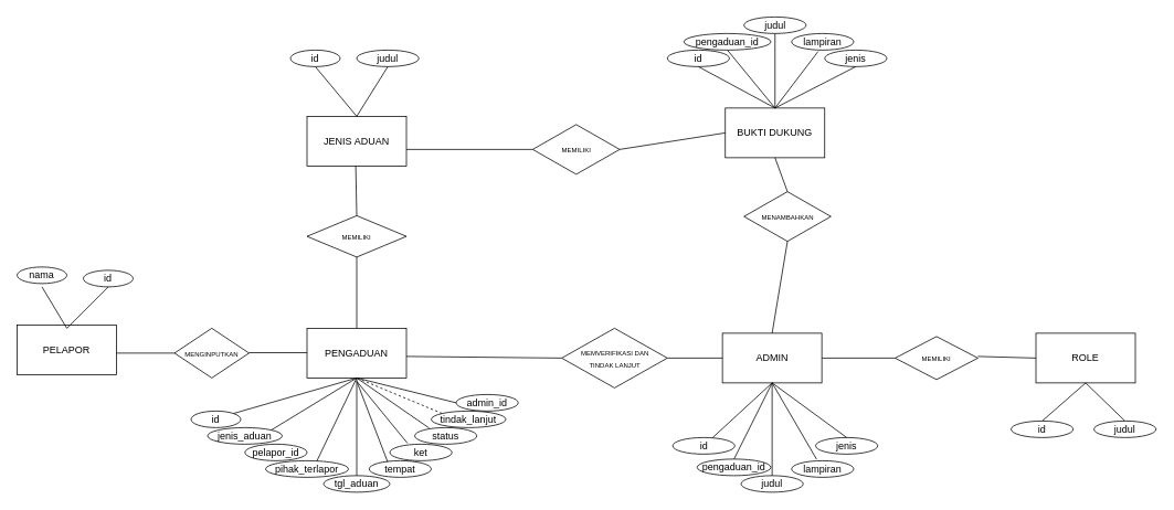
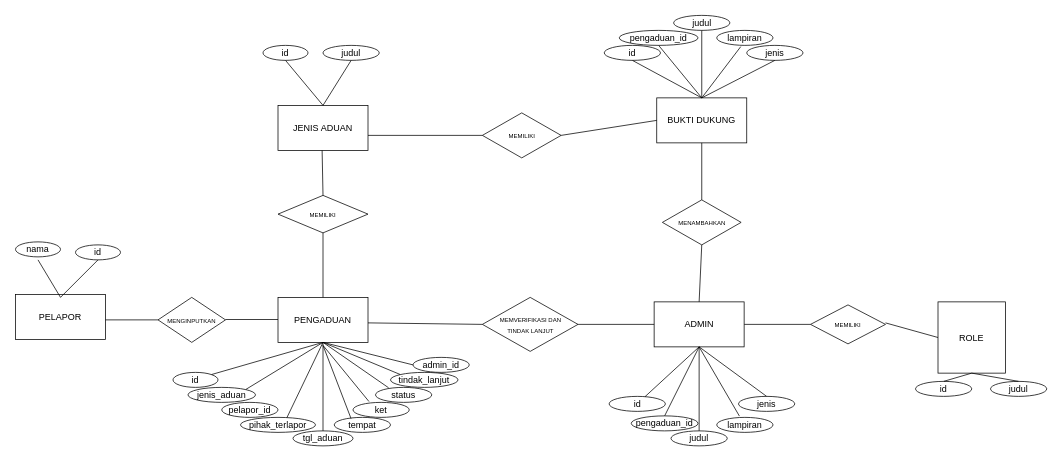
- <mxCell id="12" value="&lt;font style=&quot;font-size: 8px;&quot;&gt;MENAMBAHKAN&lt;/font&gt;" style="rhombus;whiteSpace=wrap;html=1;" vertex="1" parent="1"><mxGeometry x="897.5" y="231" width="105" height="60" as="geometry" /></mxCell>
+ <mxCell id="12" value="&lt;font style=&quot;font-size: 8px;&quot;&gt;MENAMBAHKAN&lt;/font&gt;" style="rhombus;whiteSpace=wrap;html=1;" vertex="1" parent="1"><mxGeometry x="882.5" y="266" width="105" height="60" as="geometry" /></mxCell>
- <mxCell id="8" value="&lt;font style=&quot;font-size: 8px;&quot;&gt;MEMVERIFIKASI DAN &lt;br&gt;TINDAK LANJUT&lt;/font&gt;" style="rhombus;whiteSpace=wrap;html=1;" vertex="1" parent="1"><mxGeometry x="677.5" y="396" width="127.5" height="72" as="geometry" /></mxCell>
+ <mxCell id="8" value="&lt;font style=&quot;font-size: 8px;&quot;&gt;MEMVERIFIKASI DAN &lt;br&gt;TINDAK LANJUT&lt;/font&gt;" style="rhombus;whiteSpace=wrap;html=1;" vertex="1" parent="1"><mxGeometry x="642.5" y="396" width="127.5" height="72" as="geometry" /></mxCell>
- <mxCell id="6" value="ROLE" style="rounded=0;whiteSpace=wrap;html=1;" vertex="1" parent="1"><mxGeometry x="1250" y="402" width="120" height="60" as="geometry" /></mxCell>
+ <mxCell id="6" value="ROLE" style="rounded=0;whiteSpace=wrap;html=1;" vertex="1" parent="1"><mxGeometry x="1250" y="402" width="90" height="95" as="geometry" /></mxCell>
- <mxCell id="66" value="" style="endArrow=none;html=1;rounded=0;entryX=0.5;entryY=1;entryDx=0;entryDy=0;exitX=0;exitY=0;exitDx=0;exitDy=0;dashed=1;" edge="1" parent="1" source="27" target="3"><mxGeometry width="50" height="50" relative="1" as="geometry"><mxPoint x="510" y="490" as="sourcePoint" /><mxPoint x="560" y="440" as="targetPoint" /></mxGeometry></mxCell>
+ <mxCell id="66" value="" style="endArrow=none;html=1;rounded=0;entryX=0.5;entryY=1;entryDx=0;entryDy=0;exitX=0;exitY=0;exitDx=0;exitDy=0;" edge="1" parent="1" source="27" target="3"><mxGeometry width="50" height="50" relative="1" as="geometry"><mxPoint x="510" y="490" as="sourcePoint" /><mxPoint x="560" y="440" as="targetPoint" /></mxGeometry></mxCell>
